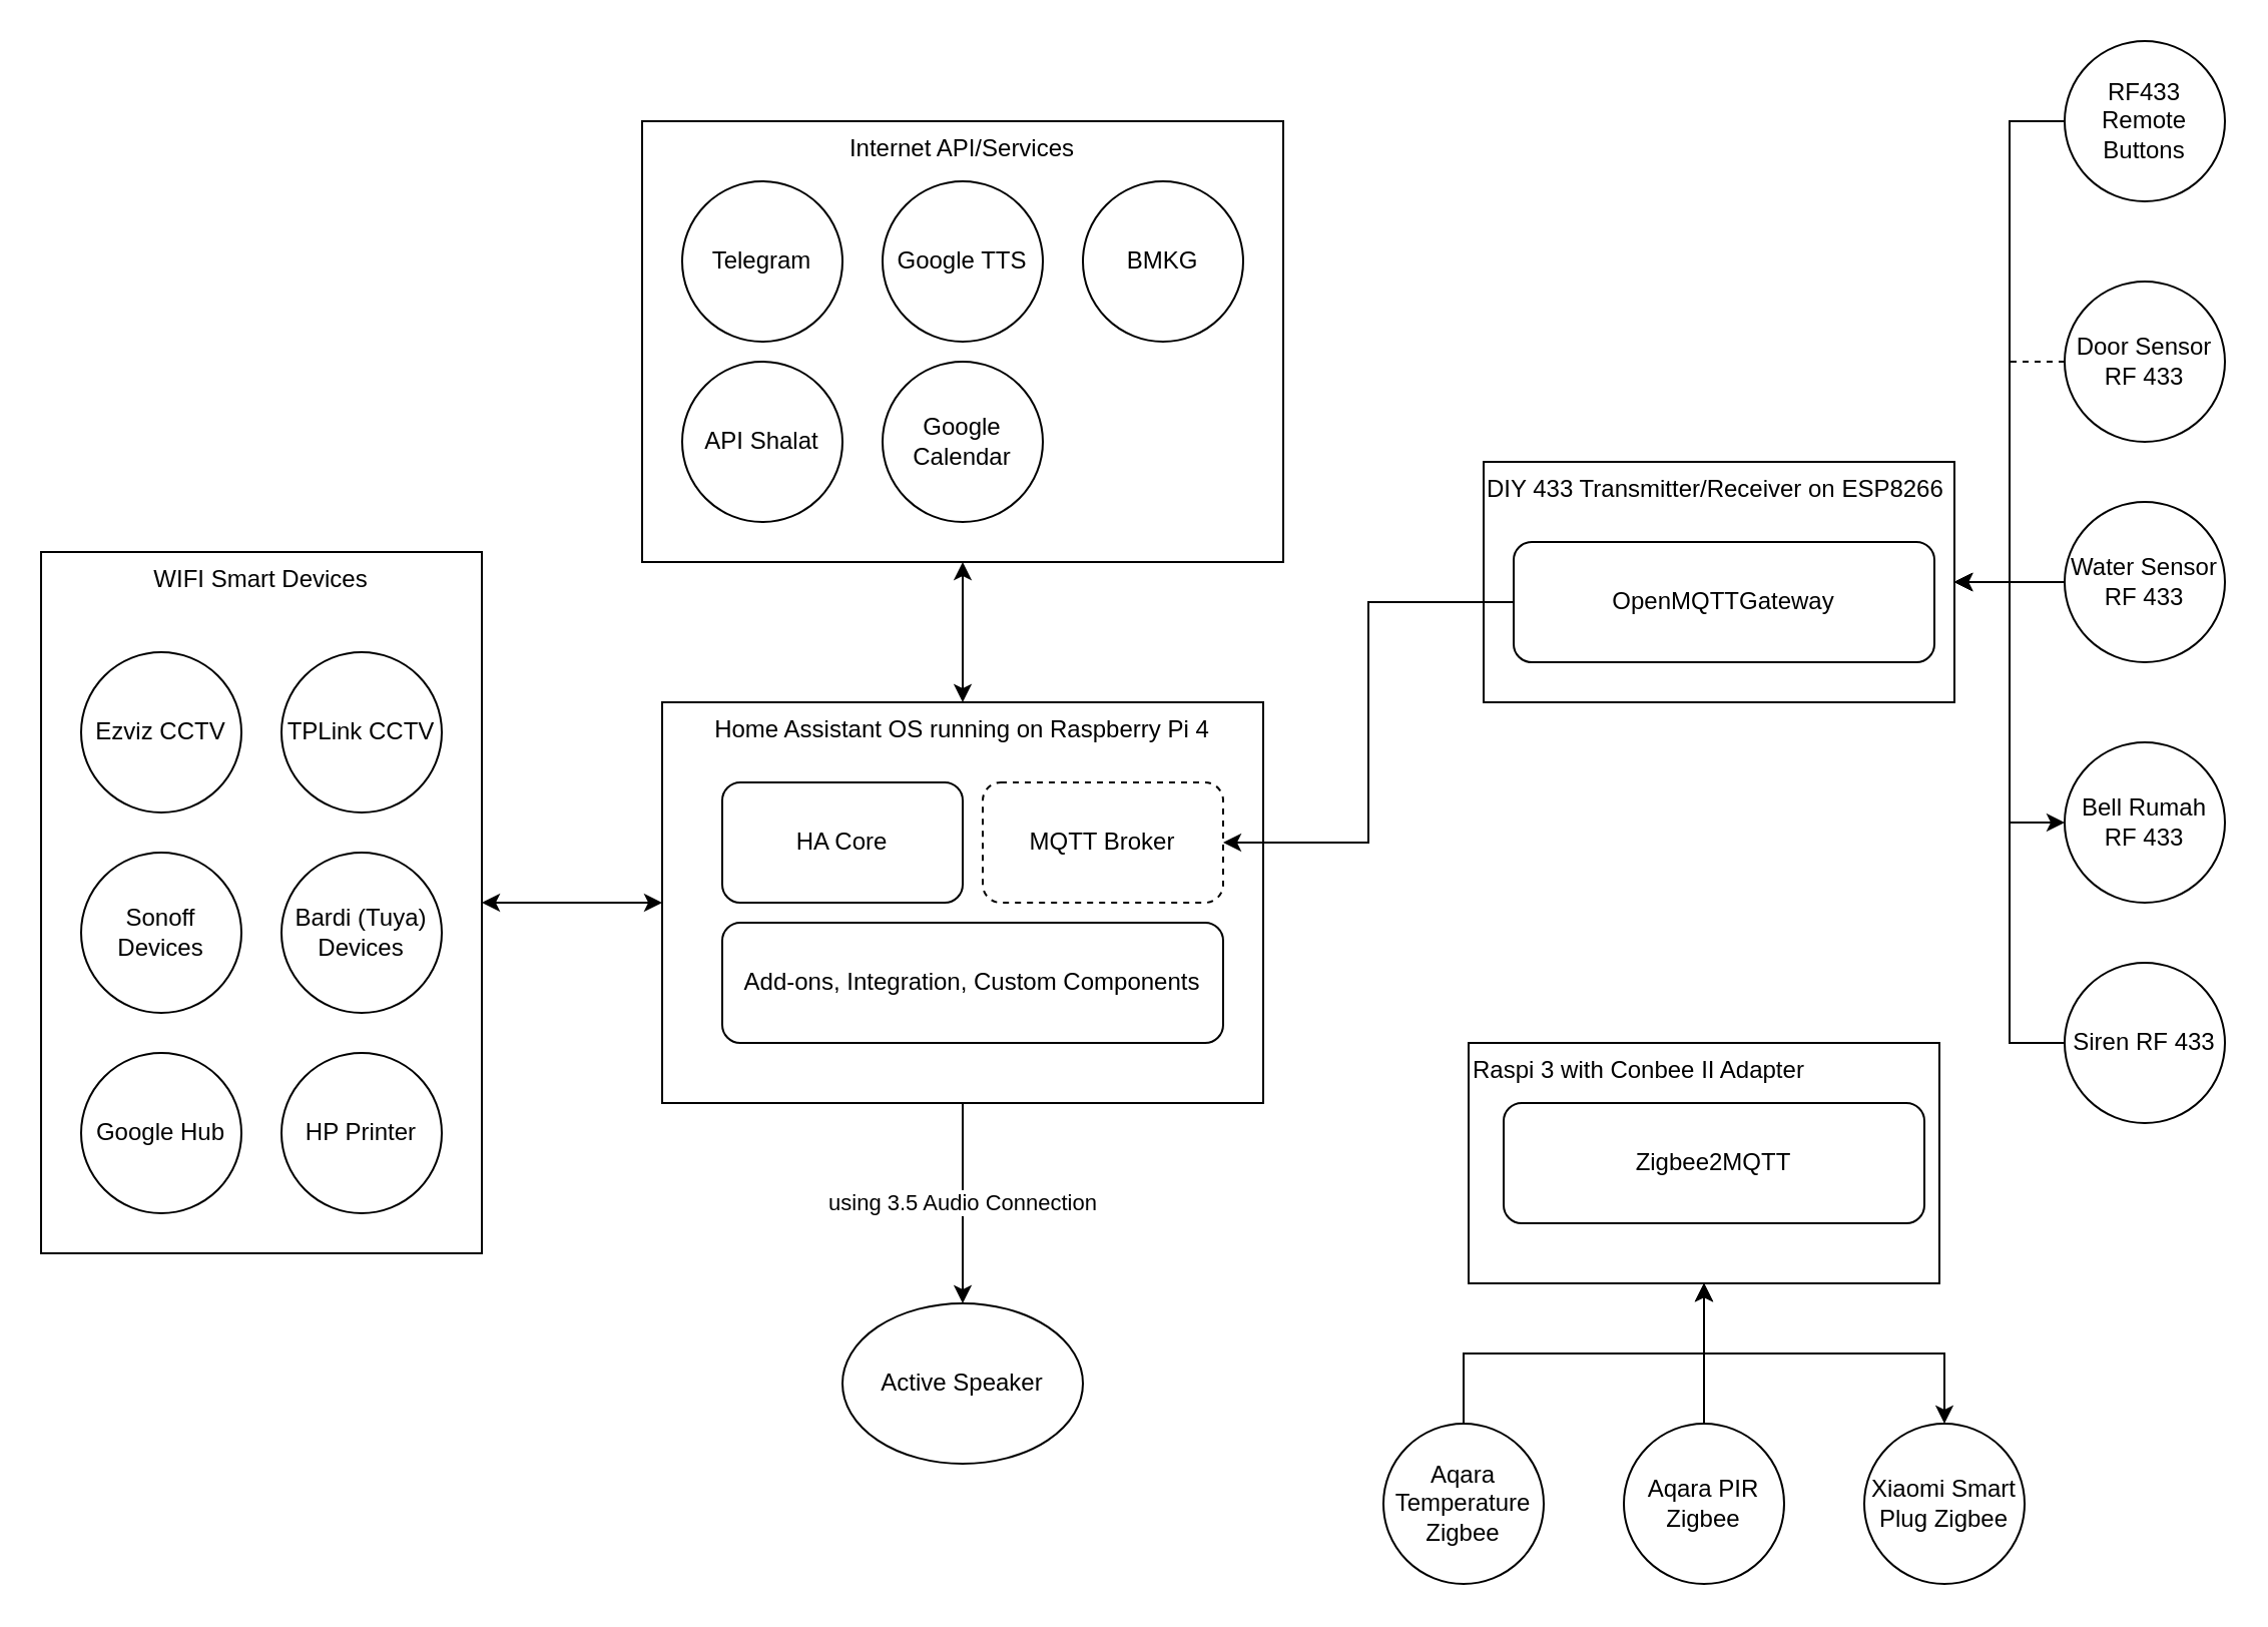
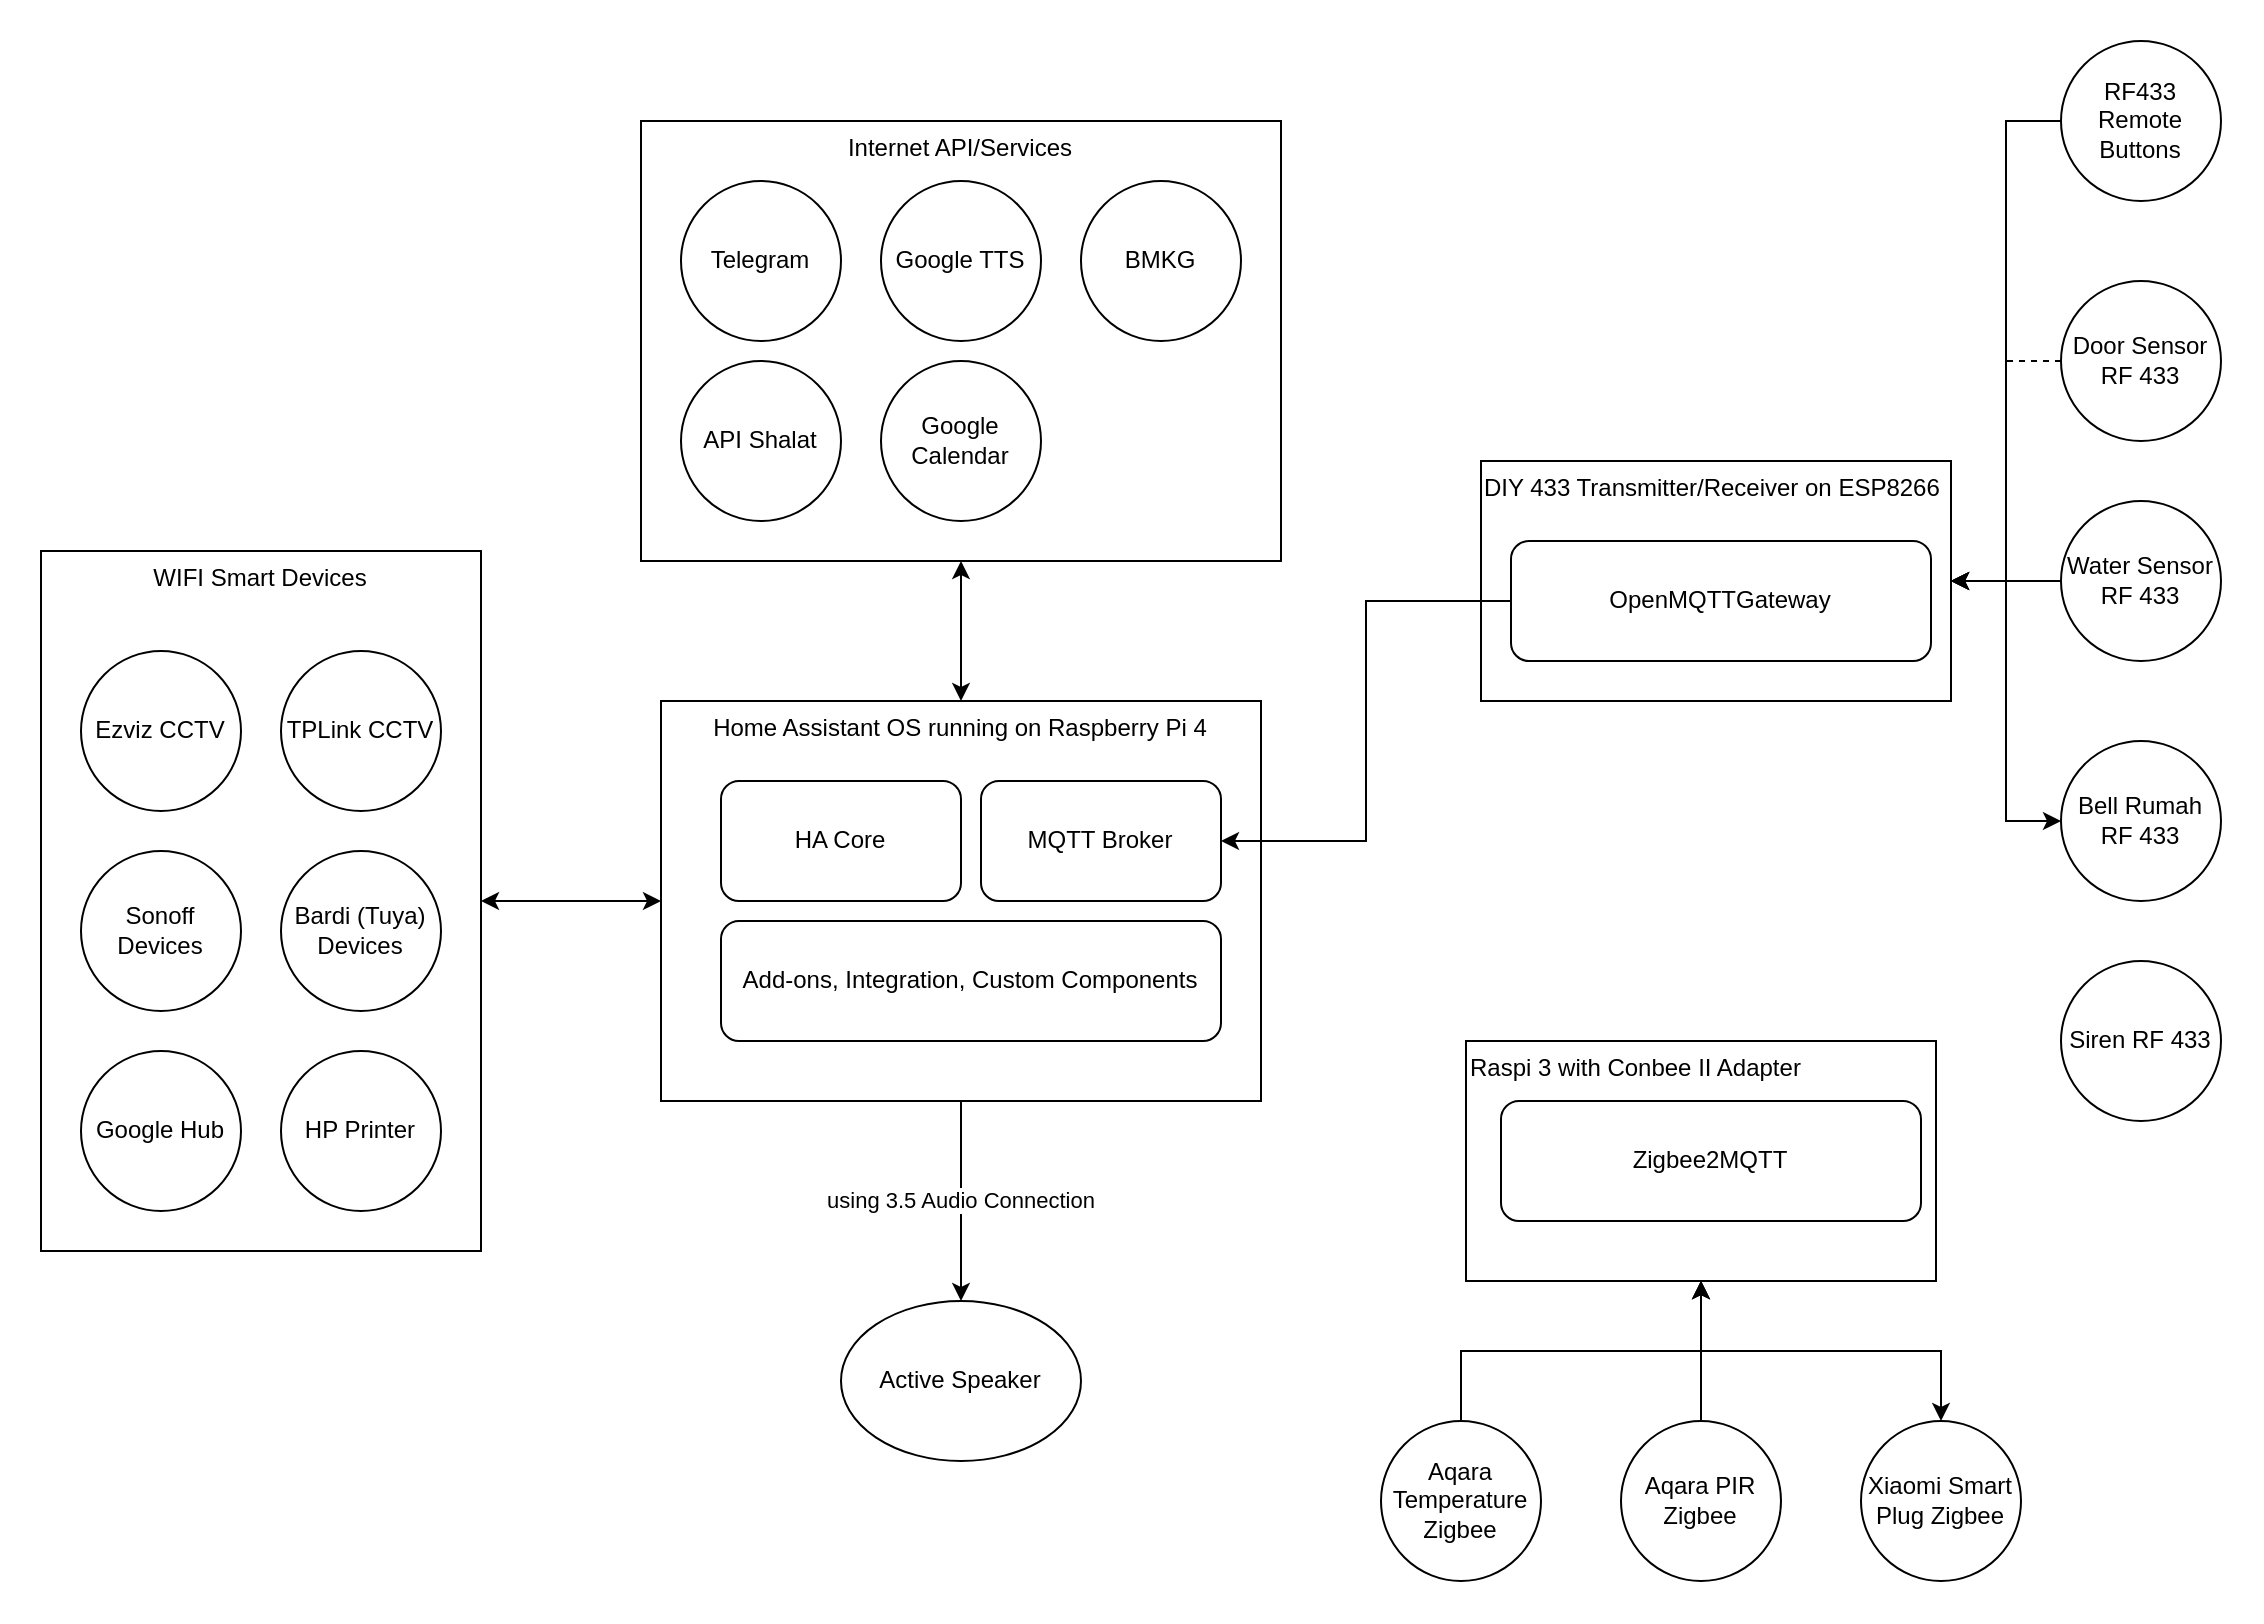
- <mxCell id="5" value="MQTT Broker" style="rounded=1;whiteSpace=wrap;html=1;dashed=1;" vertex="1" parent="1"><mxGeometry x="490" y="390" width="120" height="60" as="geometry" /></mxCell>
+ <mxCell id="5" value="MQTT Broker" style="rounded=1;whiteSpace=wrap;html=1;" vertex="1" parent="1"><mxGeometry x="490" y="390" width="120" height="60" as="geometry" /></mxCell>
- <mxCell id="18" style="edgeStyle=orthogonalEdgeStyle;rounded=0;orthogonalLoop=1;jettySize=auto;html=1;entryX=1;entryY=0.5;entryDx=0;entryDy=0;" edge="1" parent="1" source="19" target="8"><mxGeometry relative="1" as="geometry" /></mxCell>
